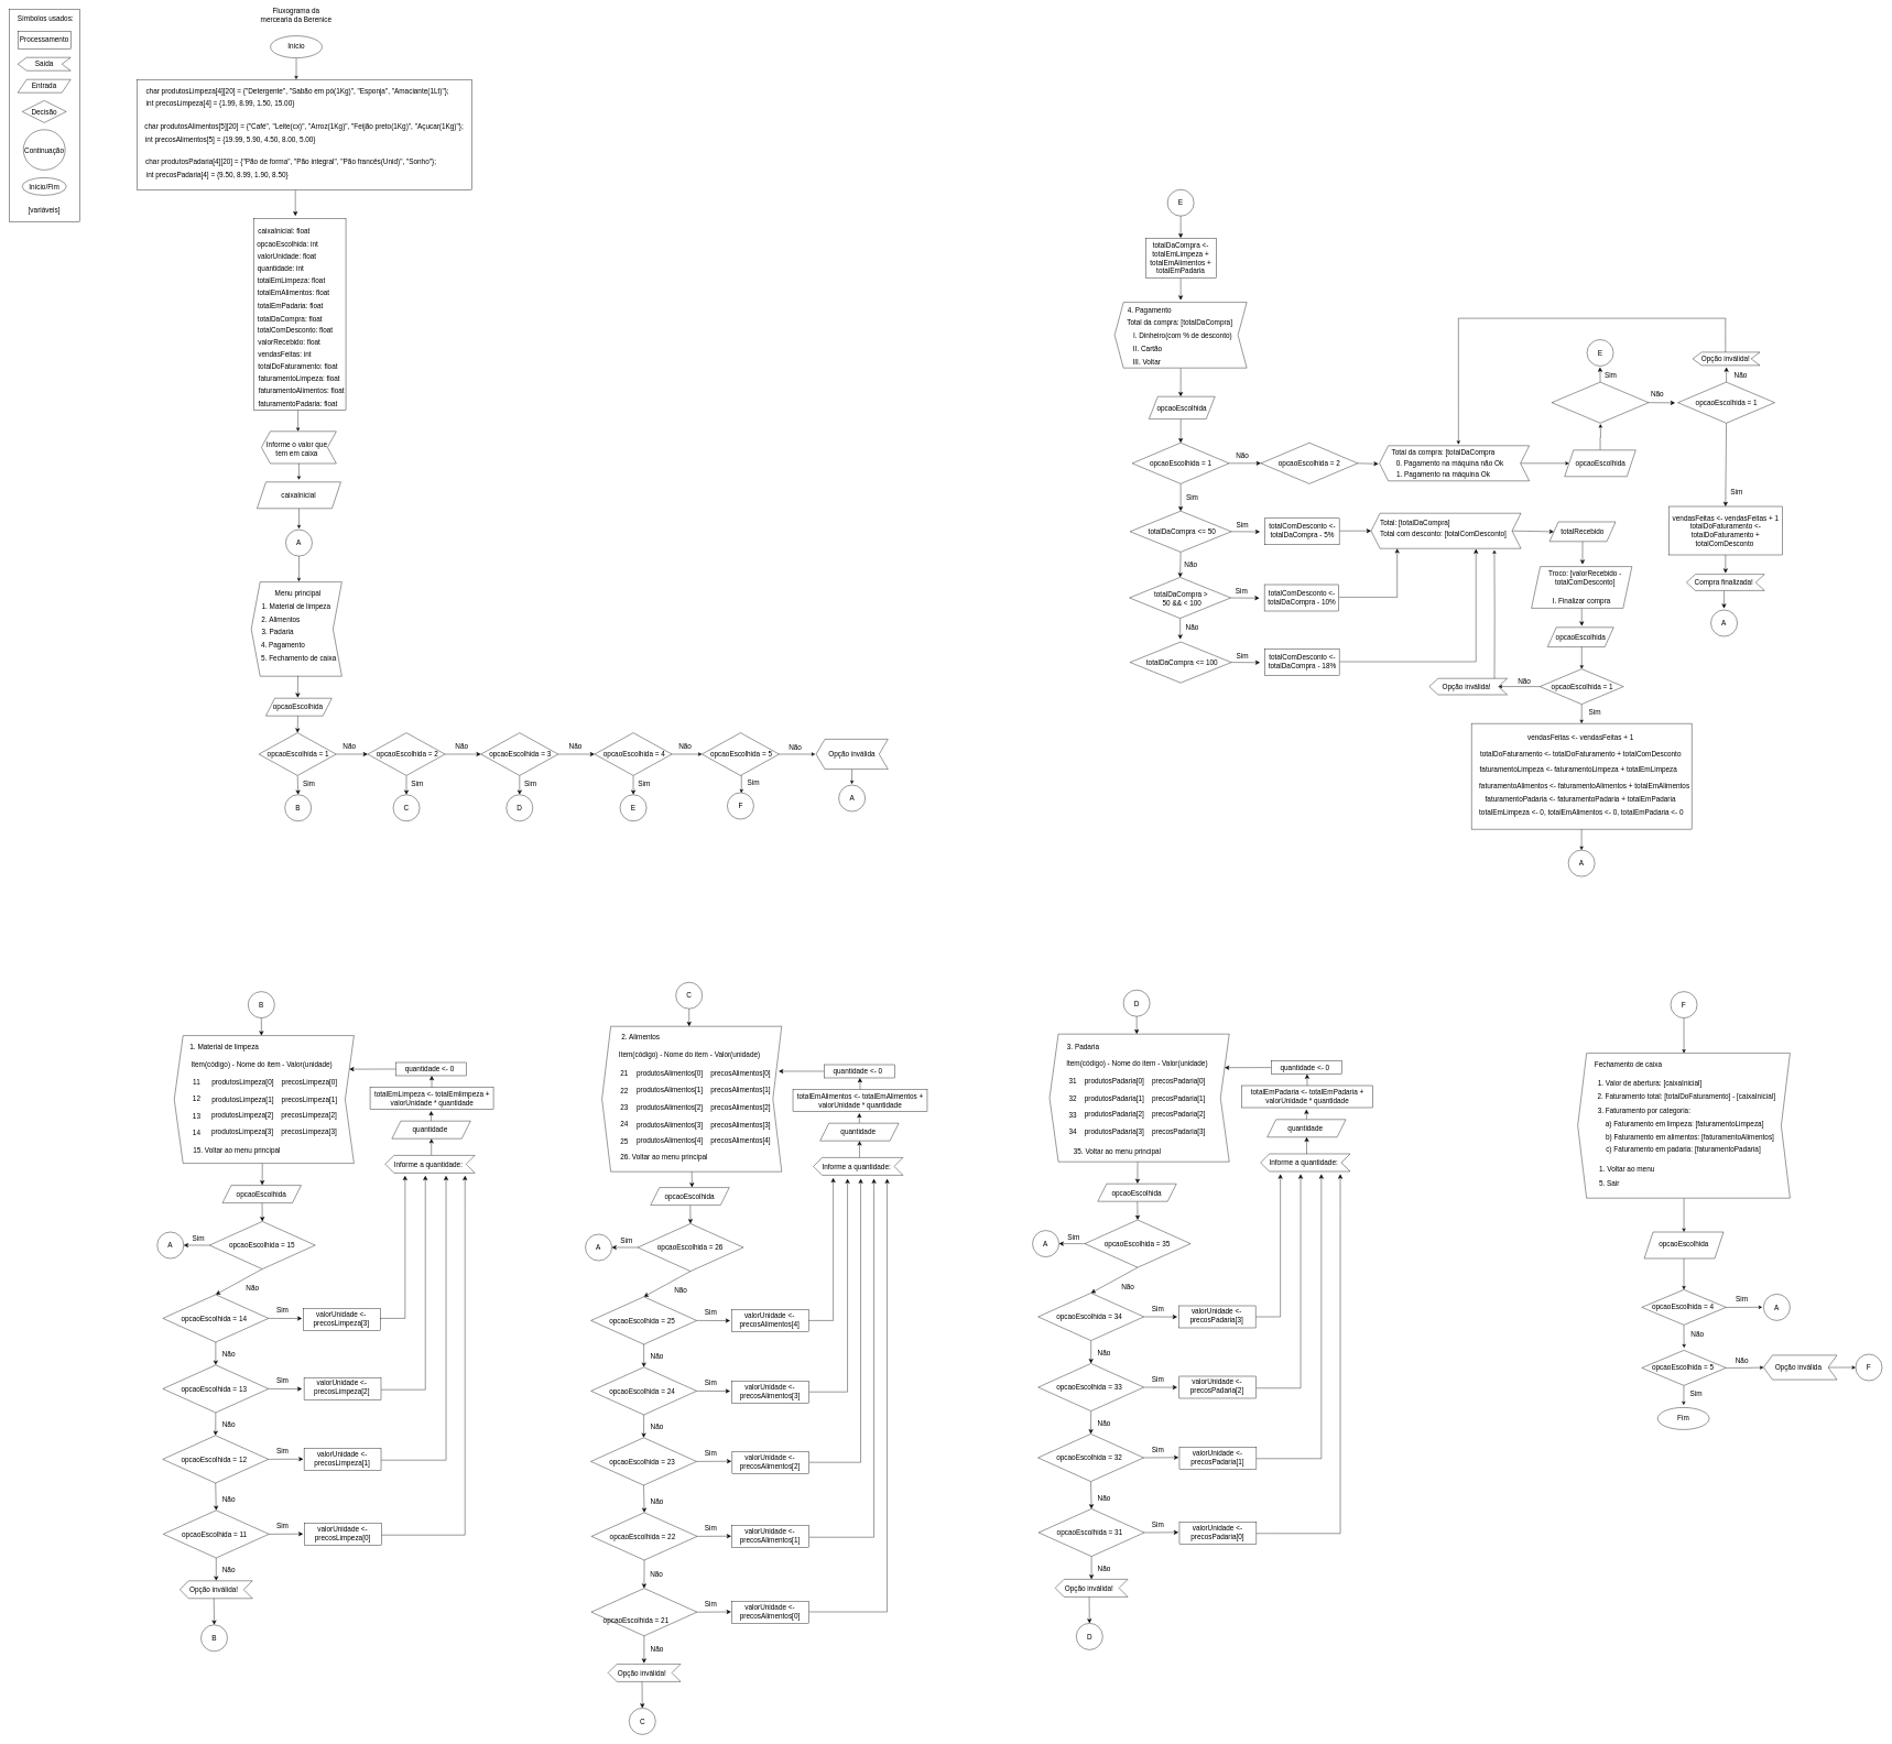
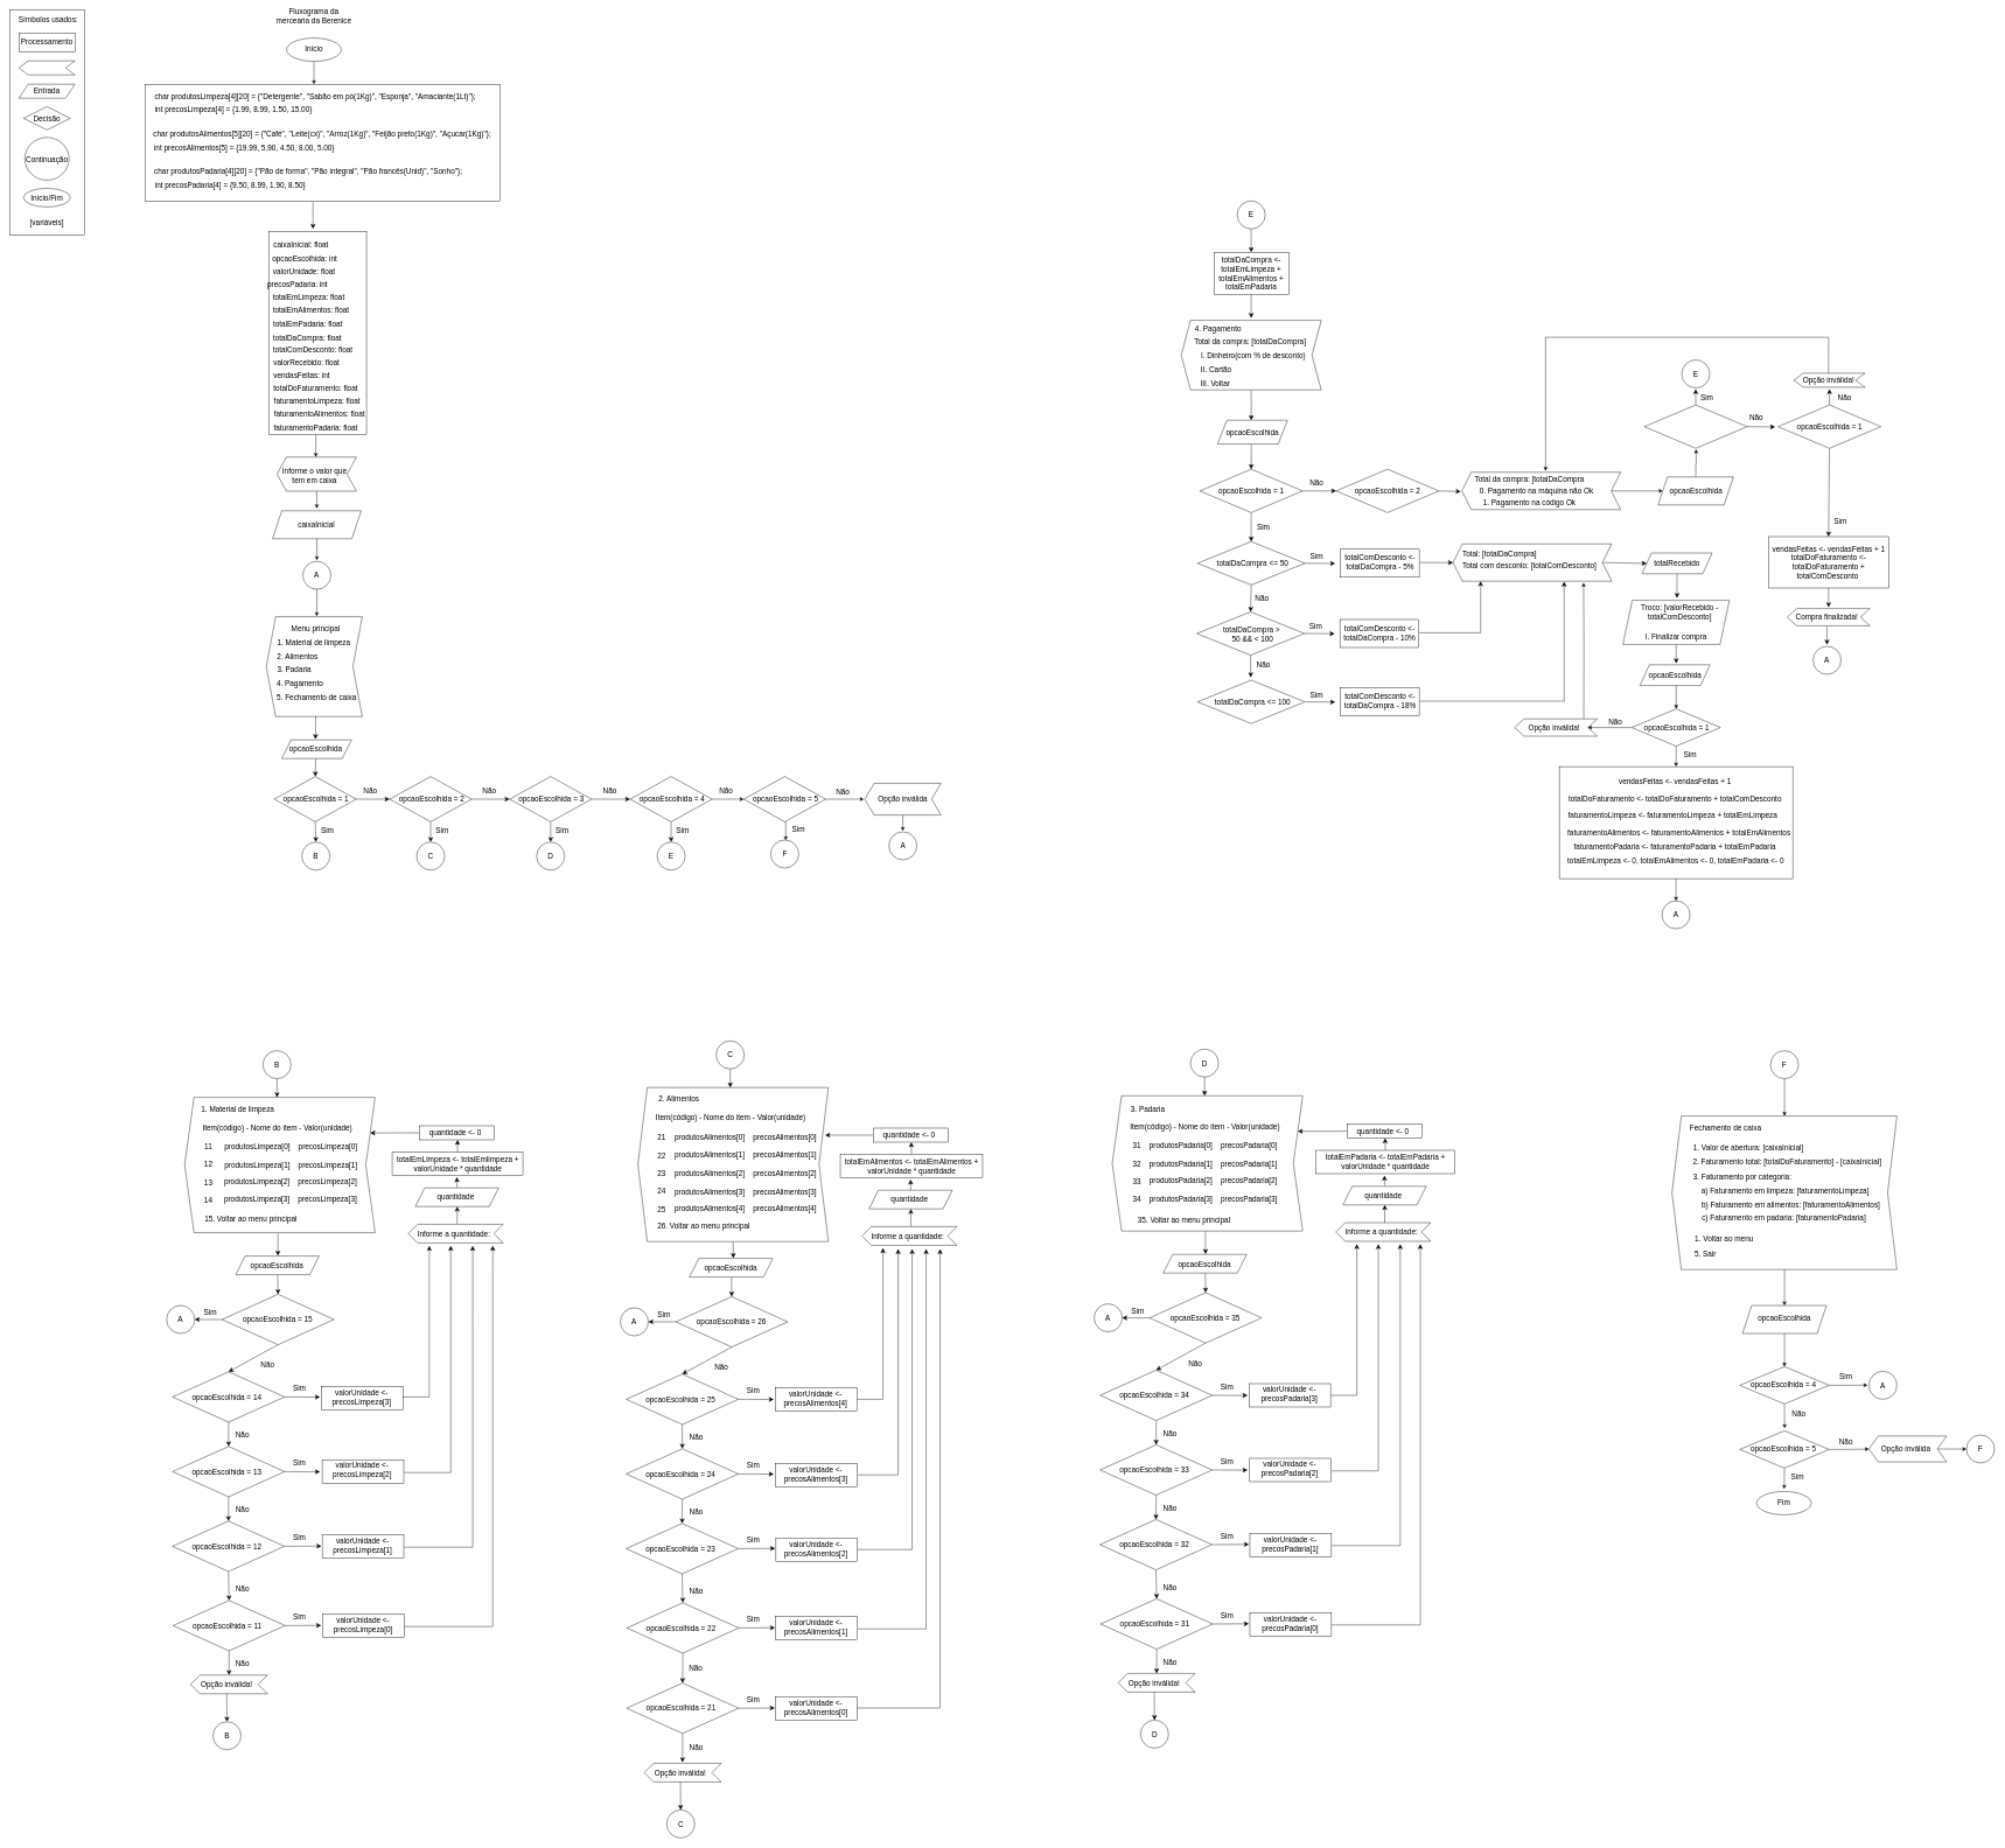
- <mxCell id="42" value="Saída" style="text;strokeColor=none;fillColor=none;html=1;align=center;verticalAlign=middle;whiteSpace=wrap;rounded=0;fontSize=16;" parent="1" vertex="1"><mxGeometry x="70" y="130" width="60" height="30" as="geometry" /></mxCell>
- <mxCell id="109" value="&lt;font style=&quot;vertical-align: inherit;&quot;&gt;&lt;font style=&quot;vertical-align: inherit;&quot;&gt;&lt;font style=&quot;vertical-align: inherit;&quot;&gt;&lt;font style=&quot;vertical-align: inherit;&quot;&gt;&lt;font style=&quot;vertical-align: inherit;&quot;&gt;&lt;font style=&quot;vertical-align: inherit;&quot;&gt;quantidade: int&lt;/font&gt;&lt;/font&gt;&lt;/font&gt;&lt;/font&gt;&lt;/font&gt;&lt;/font&gt;" style="text;strokeColor=none;fillColor=none;html=1;align=center;verticalAlign=middle;whiteSpace=wrap;rounded=0;fontSize=16;" parent="1" vertex="1"><mxGeometry x="543.6" y="594.75" width="185.75" height="30" as="geometry" /></mxCell>
+ <mxCell id="109" value="&lt;font style=&quot;vertical-align: inherit;&quot;&gt;&lt;font style=&quot;vertical-align: inherit;&quot;&gt;&lt;font style=&quot;vertical-align: inherit;&quot;&gt;&lt;font style=&quot;vertical-align: inherit;&quot;&gt;&lt;font style=&quot;vertical-align: inherit;&quot;&gt;&lt;font style=&quot;vertical-align: inherit;&quot;&gt;precosPadaria: int&lt;/font&gt;&lt;/font&gt;&lt;/font&gt;&lt;/font&gt;&lt;/font&gt;&lt;/font&gt;" style="text;strokeColor=none;fillColor=none;html=1;align=center;verticalAlign=middle;whiteSpace=wrap;rounded=0;fontSize=16;" parent="1" vertex="1"><mxGeometry x="543.6" y="594.75" width="185.75" height="30" as="geometry" /></mxCell>
- <mxCell id="354" value="1. Pagamento na máquina Ok" style="text;strokeColor=none;fillColor=none;html=1;align=center;verticalAlign=middle;whiteSpace=wrap;rounded=0;fontSize=16;" parent="1" vertex="1"><mxGeometry x="3146.09" y="1060.5" width="260" height="30" as="geometry" /></mxCell>
+ <mxCell id="354" value="1. Pagamento na código Ok" style="text;strokeColor=none;fillColor=none;html=1;align=center;verticalAlign=middle;whiteSpace=wrap;rounded=0;fontSize=16;" parent="1" vertex="1"><mxGeometry x="3146.09" y="1060.5" width="260" height="30" as="geometry" /></mxCell>
- <mxCell id="203" value="opcaoEscolhida = 21" style="text;strokeColor=none;fillColor=none;html=1;align=center;verticalAlign=middle;whiteSpace=wrap;rounded=0;fontSize=16;" parent="1" vertex="1"><mxGeometry x="1346.77" y="3665" width="193.2" height="30" as="geometry" /></mxCell>
+ <mxCell id="203" value="opcaoEscolhida = 21" style="text;strokeColor=none;fillColor=none;html=1;align=center;verticalAlign=middle;whiteSpace=wrap;rounded=0;fontSize=16;" parent="1" vertex="1"><mxGeometry x="1361.77" y="3645" width="193.2" height="30" as="geometry" /></mxCell>
